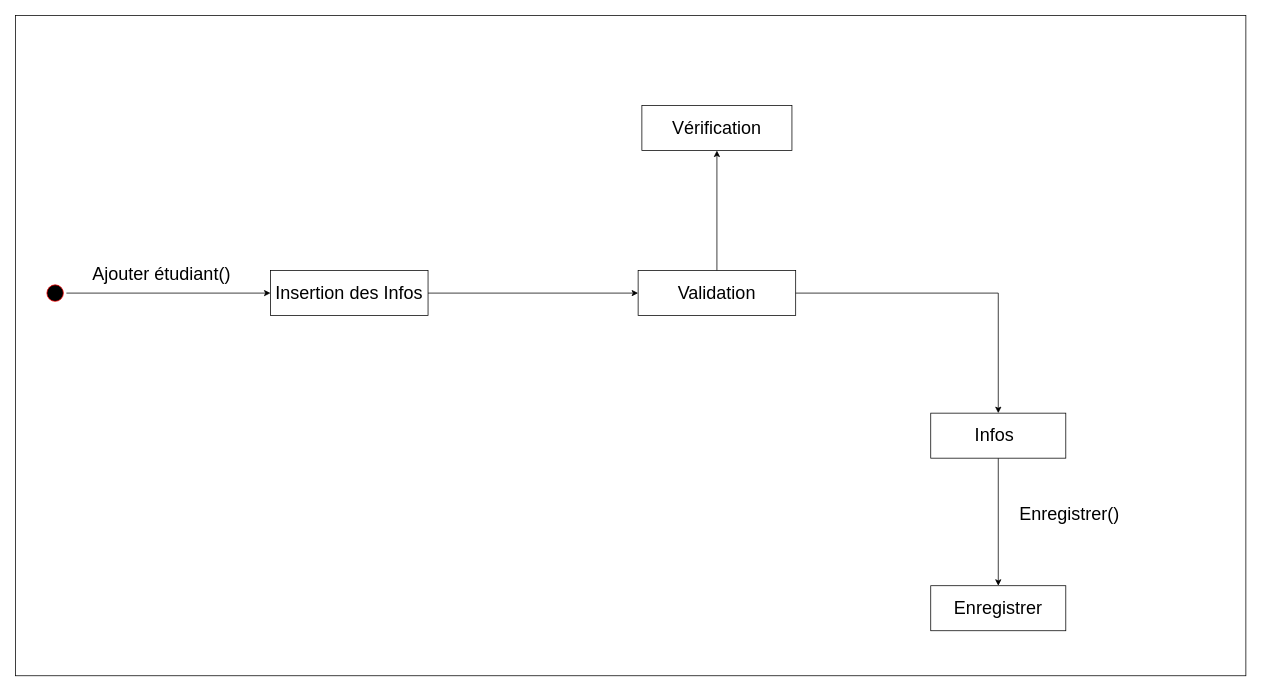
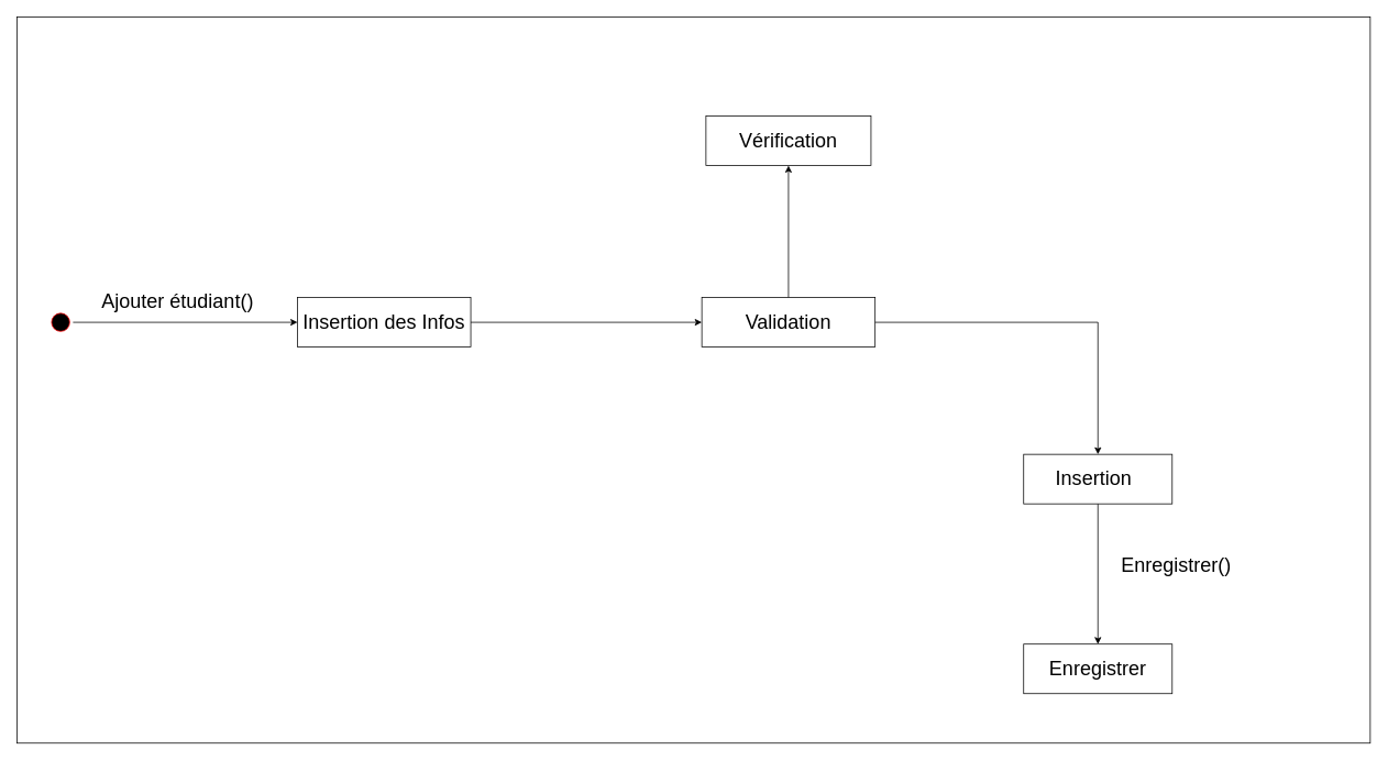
- <mxCell id="17" value="&lt;font style=&quot;font-size: 24px;&quot;&gt;Infos&lt;/font&gt;" style="text;html=1;align=center;verticalAlign=middle;whiteSpace=wrap;rounded=0;" vertex="1" parent="1"><mxGeometry x="1220" y="565" width="210" height="30" as="geometry" /></mxCell>
+ <mxCell id="17" value="&lt;font style=&quot;font-size: 24px;&quot;&gt;Insertion&lt;/font&gt;" style="text;html=1;align=center;verticalAlign=middle;whiteSpace=wrap;rounded=0;" vertex="1" parent="1"><mxGeometry x="1220" y="565" width="210" height="30" as="geometry" /></mxCell>
